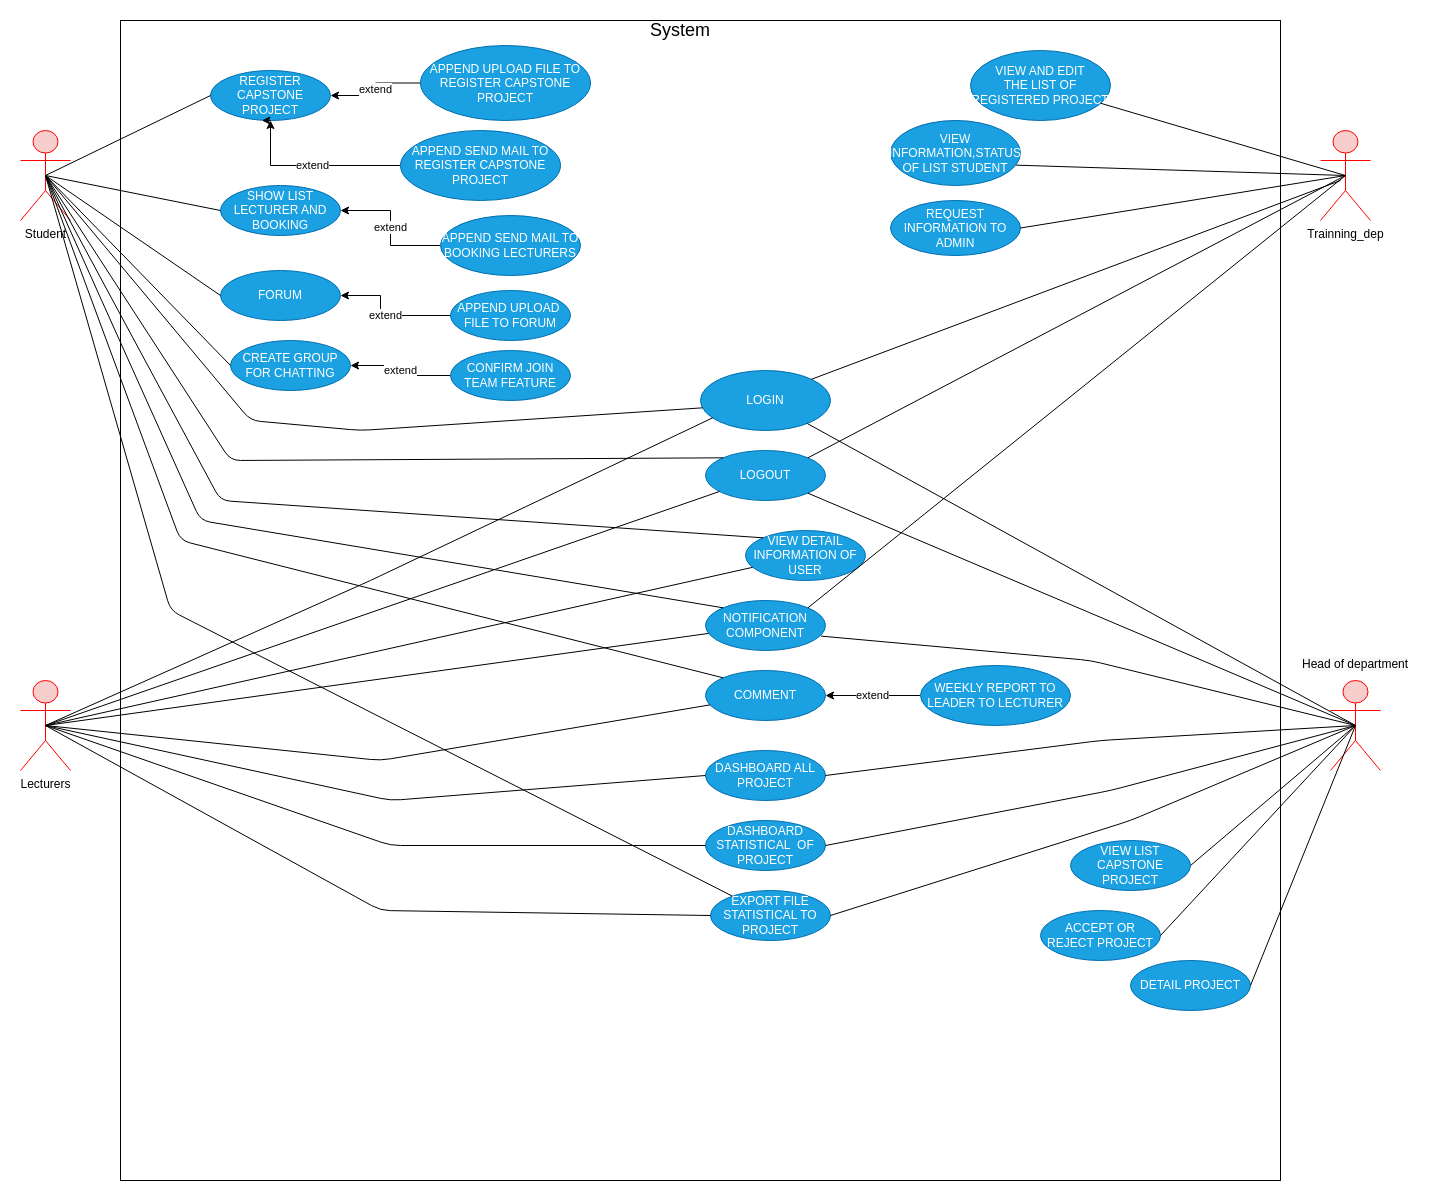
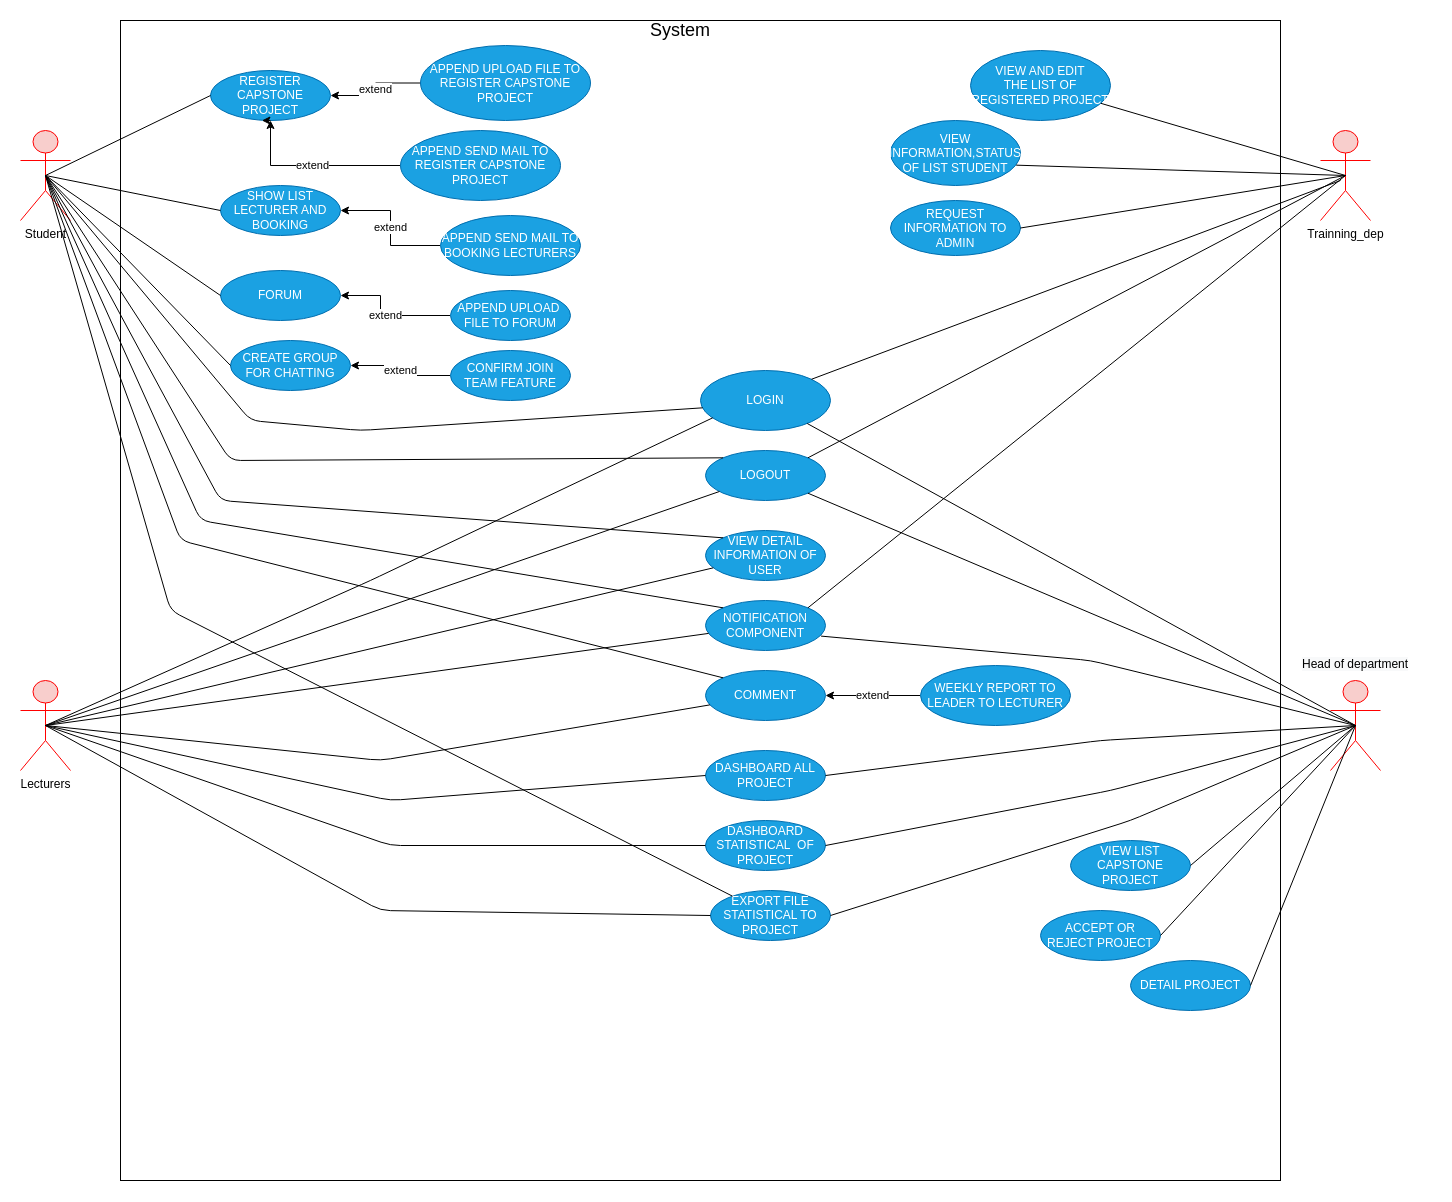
- <mxCell id="15" value="VIEW DETAIL INFORMATION OF USER" style="ellipse;whiteSpace=wrap;html=1;fontColor=#ffffff;strokeColor=#006EAF;fillColor=#1ba1e2;" vertex="1" parent="1"><mxGeometry x="745" y="530" width="120" height="50" as="geometry" /></mxCell>
+ <mxCell id="15" value="VIEW DETAIL INFORMATION OF USER" style="ellipse;whiteSpace=wrap;html=1;fontColor=#ffffff;strokeColor=#006EAF;fillColor=#1ba1e2;" vertex="1" parent="1"><mxGeometry x="705" y="530" width="120" height="50" as="geometry" /></mxCell>
